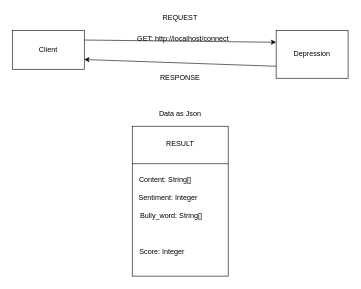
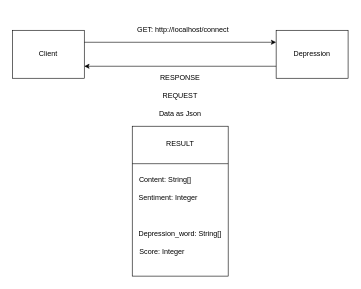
- <mxCell id="6" value="REQUEST" style="text;html=1;strokeColor=none;fillColor=none;align=center;verticalAlign=middle;whiteSpace=wrap;rounded=0;" vertex="1" parent="1"><mxGeometry x="280" y="20" width="40" height="20" as="geometry" /></mxCell>
+ <mxCell id="6" value="REQUEST" style="text;html=1;strokeColor=none;fillColor=none;align=center;verticalAlign=middle;whiteSpace=wrap;rounded=0;" vertex="1" parent="1"><mxGeometry x="280" y="150" width="40" height="20" as="geometry" /></mxCell>
- <mxCell id="7" value="GET: http://localhost/connect" style="text;html=1;strokeColor=none;fillColor=none;align=center;verticalAlign=middle;whiteSpace=wrap;rounded=0;" vertex="1" parent="1"><mxGeometry x="210" y="55" width="190" height="20" as="geometry" /></mxCell>
+ <mxCell id="7" value="GET: http://localhost/connect" style="text;html=1;strokeColor=none;fillColor=none;align=center;verticalAlign=middle;whiteSpace=wrap;rounded=0;" vertex="1" parent="1"><mxGeometry x="210" y="40" width="190" height="20" as="geometry" /></mxCell>
- <mxCell id="2" value="Client" style="rounded=0;whiteSpace=wrap;html=1;" vertex="1" parent="1"><mxGeometry x="20" y="50" width="120" height="65" as="geometry" /></mxCell>
+ <mxCell id="2" value="Client" style="rounded=0;whiteSpace=wrap;html=1;" vertex="1" parent="1"><mxGeometry x="20" y="50" width="120" height="80" as="geometry" /></mxCell>
- <mxCell id="14" value="Bully_word: String[]" style="text;html=1;strokeColor=none;fillColor=none;align=center;verticalAlign=middle;whiteSpace=wrap;rounded=0;" vertex="1" parent="1"><mxGeometry x="220" y="350" width="130" height="20" as="geometry" /></mxCell>
+ <mxCell id="15" value="Depression_word: String[]" style="text;html=1;strokeColor=none;fillColor=none;align=center;verticalAlign=middle;whiteSpace=wrap;rounded=0;" vertex="1" parent="1"><mxGeometry x="220" y="380" width="160" height="20" as="geometry" /></mxCell>
